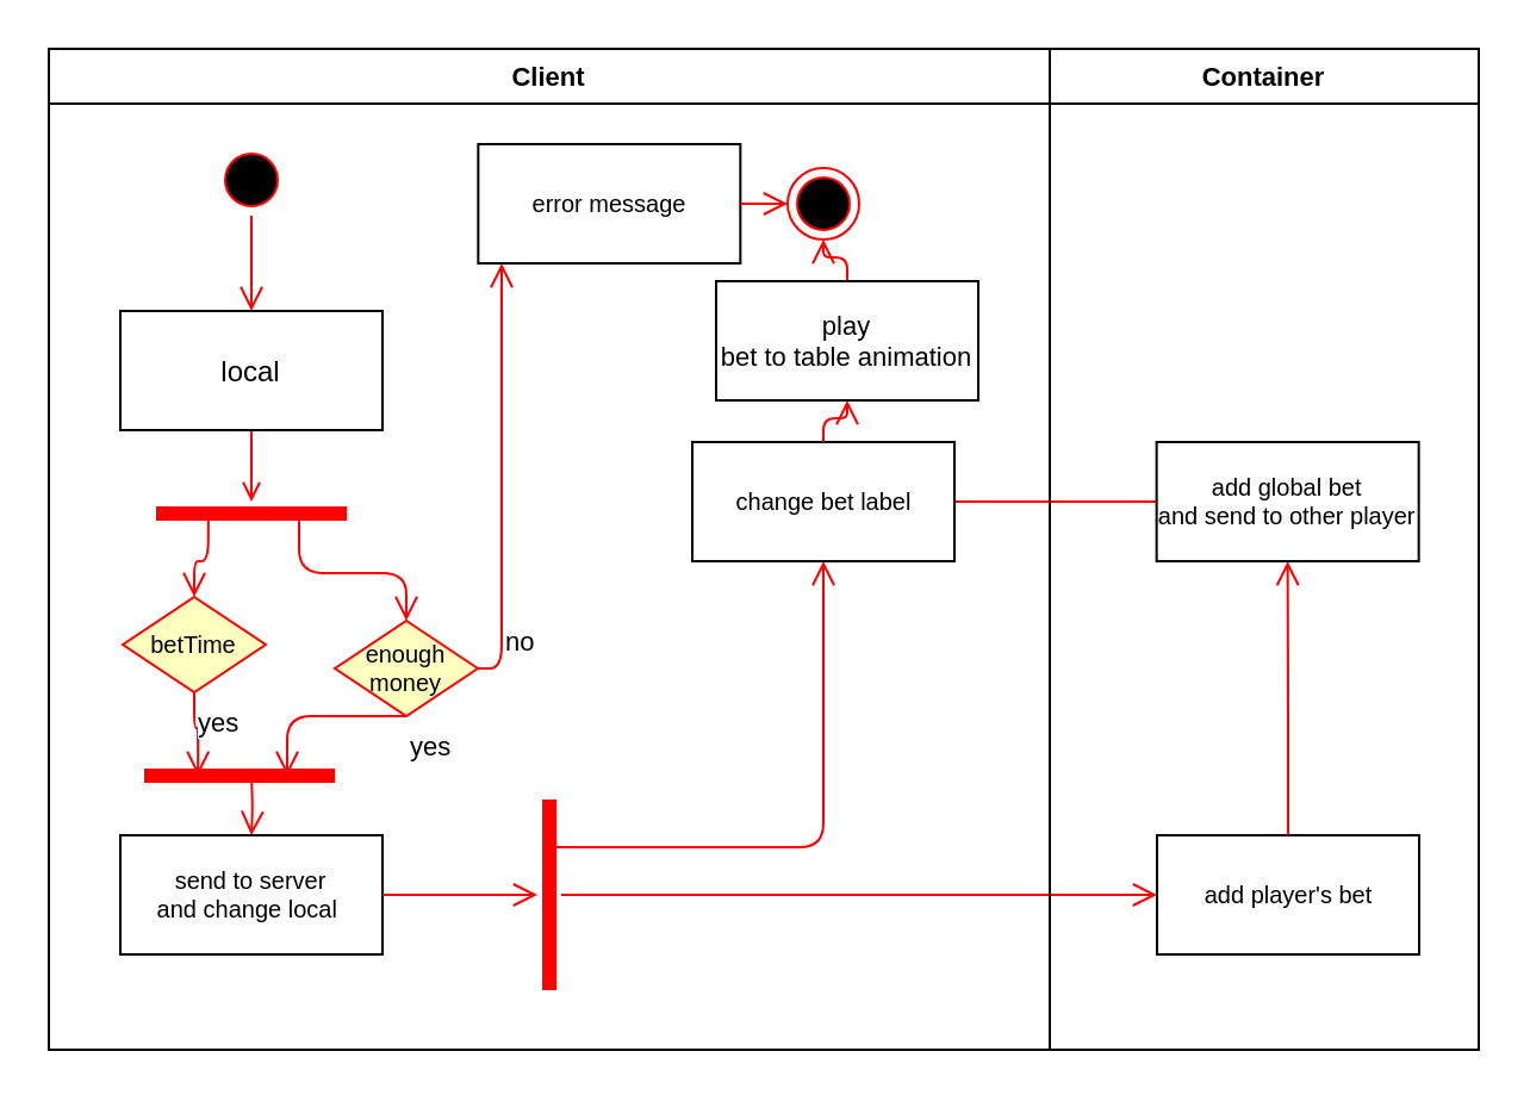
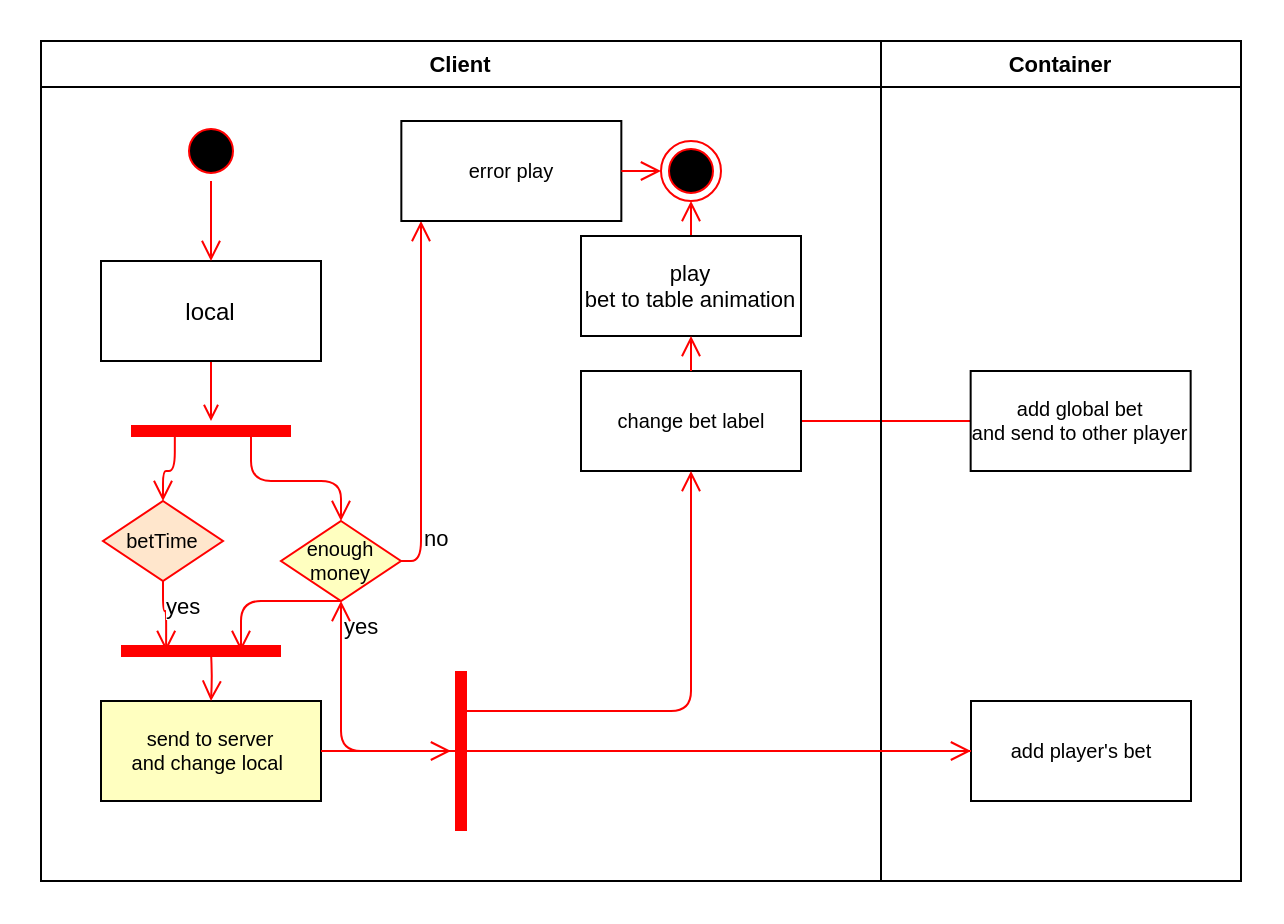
- <mxCell id="20" value="error message" style="html=1;fillColor=#ffffff;gradientColor=none;fontSize=10;align=center;" vertex="1" parent="4"><mxGeometry x="180.167" y="40" width="110" height="50" as="geometry" /></mxCell>
+ <mxCell id="20" value="error play" style="html=1;fillColor=#ffffff;gradientColor=none;fontSize=10;align=center;" vertex="1" parent="4"><mxGeometry x="180.167" y="40" width="110" height="50" as="geometry" /></mxCell>
- <mxCell id="27" value="play &#10;bet to table animation" style="fillColor=#ffffff;gradientColor=none;fontSize=11;align=center;" vertex="1" parent="4"><mxGeometry x="280" y="97.5" width="110" height="50" as="geometry" /></mxCell>
+ <mxCell id="27" value="play &#10;bet to table animation" style="fillColor=#ffffff;gradientColor=none;fontSize=11;align=center;" vertex="1" parent="4"><mxGeometry x="270" y="97.5" width="110" height="50" as="geometry" /></mxCell>
- <mxCell id="10" value="betTime" style="rhombus;fillColor=#ffffc0;strokeColor=#ff0000;fontSize=10;align=center;fontStyle=0;horizontal=1;verticalAlign=middle;" vertex="1" parent="4"><mxGeometry x="31" y="230" width="60" height="40" as="geometry" /></mxCell>
+ <mxCell id="10" value="betTime" style="rhombus;fillColor=#ffe6cc;strokeColor=#ff0000;fontSize=10;align=center;fontStyle=0;horizontal=1;verticalAlign=middle;" vertex="1" parent="4"><mxGeometry x="31" y="230" width="60" height="40" as="geometry" /></mxCell>
- <mxCell id="33" style="edgeStyle=orthogonalEdgeStyle;orthogonalLoop=1;jettySize=auto;html=1;endArrow=open;endSize=8;strokeColor=#ff0000;align=left;" edge="1" parent="30" source="31" target="32"><mxGeometry relative="1" as="geometry"><mxPoint x="72.833" y="305" as="sourcePoint" /></mxGeometry></mxCell>
+ <mxCell id="33" style="edgeStyle=orthogonalEdgeStyle;orthogonalLoop=1;jettySize=auto;html=1;endArrow=open;endSize=8;strokeColor=#ff0000;align=left;" edge="1" parent="30" source="31" target="13"><mxGeometry relative="1" as="geometry"><mxPoint x="72.833" y="305" as="sourcePoint" /></mxGeometry></mxCell>
- <mxCell id="9" value="send to server&#10;and change local " style="fontSize=10;" parent="4" vertex="1"><mxGeometry x="30" y="330" width="110" height="50" as="geometry" /></mxCell>
+ <mxCell id="9" value="send to server&#10;and change local " style="fontSize=10;fillColor=#ffffc0;" parent="4" vertex="1"><mxGeometry x="30" y="330" width="110" height="50" as="geometry" /></mxCell>
